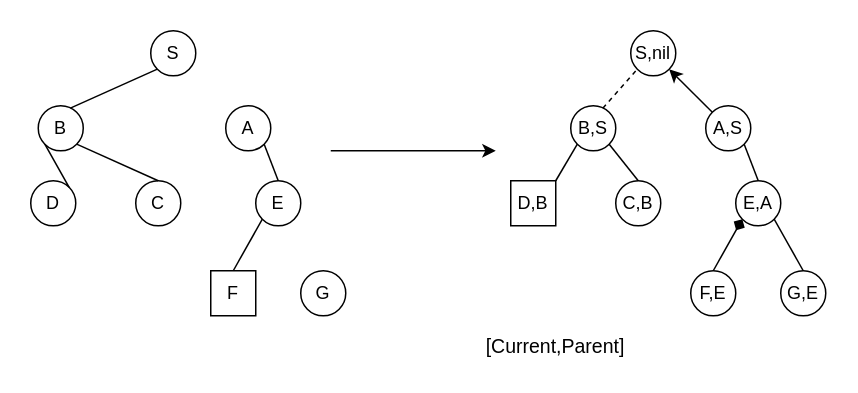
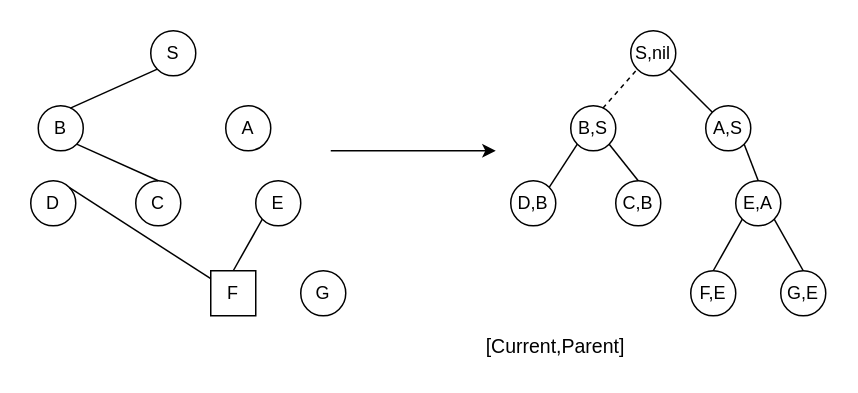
- <mxCell id="28" value="" style="endArrow=classic;html=1;rounded=0;exitX=0;exitY=0;exitDx=0;exitDy=0;entryX=1;entryY=1;entryDx=0;entryDy=0;" edge="1" parent="16" source="21" target="17"><mxGeometry width="50" height="50" relative="1" as="geometry"><mxPoint x="170" y="140" as="sourcePoint" /><mxPoint x="220" y="90" as="targetPoint" /></mxGeometry></mxCell>
+ <mxCell id="28" value="" style="endArrow=none;html=1;rounded=0;exitX=0;exitY=0;exitDx=0;exitDy=0;entryX=1;entryY=1;entryDx=0;entryDy=0;" edge="1" parent="16" source="21" target="17"><mxGeometry width="50" height="50" relative="1" as="geometry"><mxPoint x="170" y="140" as="sourcePoint" /><mxPoint x="220" y="90" as="targetPoint" /></mxGeometry></mxCell>
- <mxCell id="14" value="" style="endArrow=none;html=1;rounded=0;exitX=1;exitY=1;exitDx=0;exitDy=0;entryX=0.5;entryY=0;entryDx=0;entryDy=0;" edge="1" parent="2" source="7" target="8"><mxGeometry width="50" height="50" relative="1" as="geometry"><mxPoint x="170" y="140" as="sourcePoint" /><mxPoint x="220" y="90" as="targetPoint" /></mxGeometry></mxCell>
- <mxCell id="12" value="" style="endArrow=none;html=1;rounded=0;exitX=1;exitY=0;exitDx=0;exitDy=0;entryX=0;entryY=1;entryDx=0;entryDy=0;" edge="1" parent="2" source="5" target="4"><mxGeometry width="50" height="50" relative="1" as="geometry"><mxPoint x="140" y="140" as="sourcePoint" /><mxPoint x="190" y="90" as="targetPoint" /></mxGeometry></mxCell>
+ <mxCell id="12" value="" style="endArrow=none;html=1;rounded=0;exitX=1;exitY=0;exitDx=0;exitDy=0;" edge="1" parent="2" source="5" target="9"><mxGeometry width="50" height="50" relative="1" as="geometry"><mxPoint x="140" y="140" as="sourcePoint" /><mxPoint x="190" y="90" as="targetPoint" /></mxGeometry></mxCell>
- <mxCell id="19" value="D,B" style="whiteSpace=wrap;html=1;aspect=fixed;fillColor=none;rounded=0;" vertex="1" parent="16"><mxGeometry y="100" width="30" height="30" as="geometry" /></mxCell>
+ <mxCell id="19" value="D,B" style="ellipse;whiteSpace=wrap;html=1;aspect=fixed;fillColor=none;" vertex="1" parent="16"><mxGeometry y="100" width="30" height="30" as="geometry" /></mxCell>
- <mxCell id="30" value="" style="endArrow=diamond;html=1;rounded=0;exitX=0.5;exitY=0;exitDx=0;exitDy=0;entryX=0;entryY=1;entryDx=0;entryDy=0;" edge="1" parent="16" source="23" target="22"><mxGeometry width="50" height="50" relative="1" as="geometry"><mxPoint x="170" y="140" as="sourcePoint" /><mxPoint x="220" y="90" as="targetPoint" /></mxGeometry></mxCell>
+ <mxCell id="30" value="" style="endArrow=none;html=1;rounded=0;exitX=0.5;exitY=0;exitDx=0;exitDy=0;entryX=0;entryY=1;entryDx=0;entryDy=0;" edge="1" parent="16" source="23" target="22"><mxGeometry width="50" height="50" relative="1" as="geometry"><mxPoint x="170" y="140" as="sourcePoint" /><mxPoint x="220" y="90" as="targetPoint" /></mxGeometry></mxCell>
